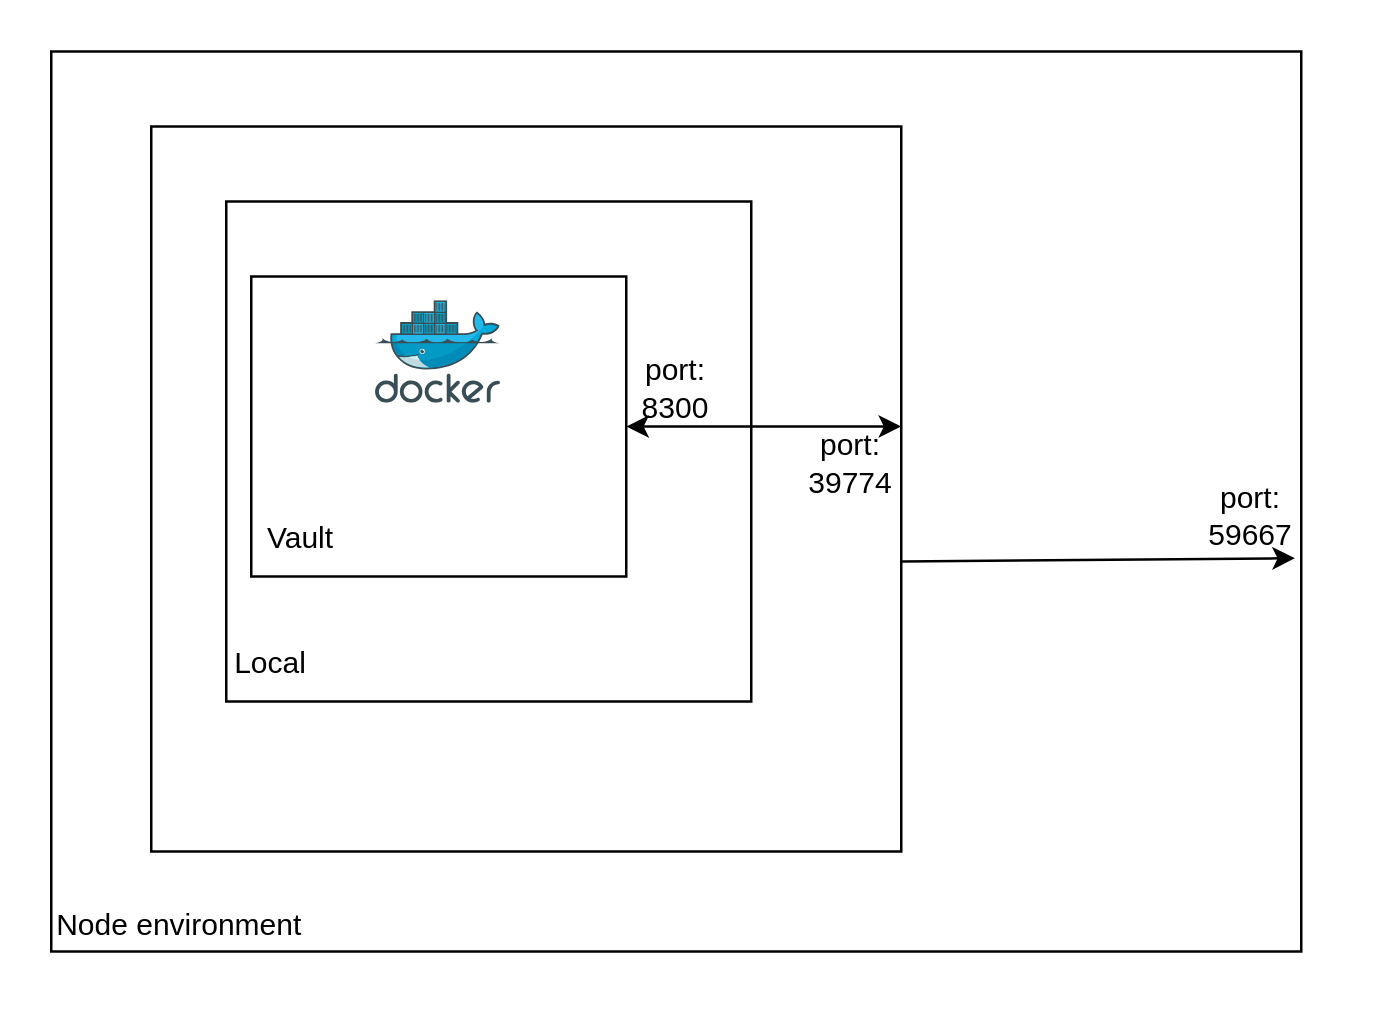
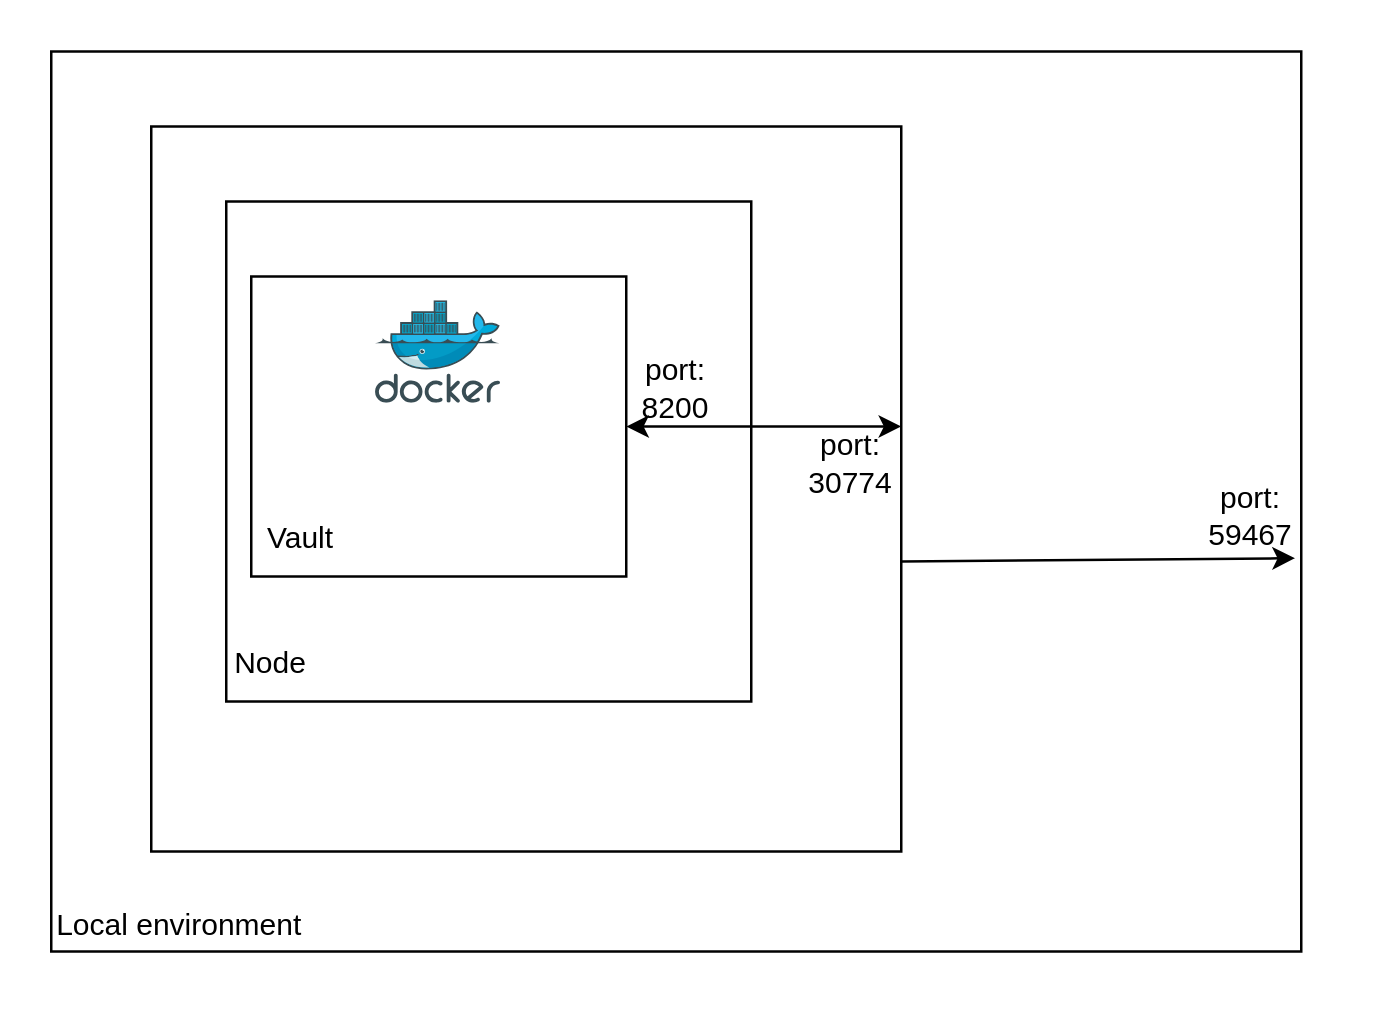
- <mxCell id="10" value="port: 8300" style="text;html=1;align=center;verticalAlign=middle;whiteSpace=wrap;rounded=0;" vertex="1" parent="1"><mxGeometry x="245" y="140" width="50" height="30" as="geometry" /></mxCell>
+ <mxCell id="10" value="port: 8200" style="text;html=1;align=center;verticalAlign=middle;whiteSpace=wrap;rounded=0;" vertex="1" parent="1"><mxGeometry x="245" y="140" width="50" height="30" as="geometry" /></mxCell>
- <mxCell id="12" value="port: 39774" style="text;html=1;align=center;verticalAlign=middle;whiteSpace=wrap;rounded=0;" vertex="1" parent="1"><mxGeometry x="310" y="170" width="60" height="30" as="geometry" /></mxCell>
+ <mxCell id="12" value="port: 30774" style="text;html=1;align=center;verticalAlign=middle;whiteSpace=wrap;rounded=0;" vertex="1" parent="1"><mxGeometry x="310" y="170" width="60" height="30" as="geometry" /></mxCell>
- <mxCell id="14" value="port: 59667" style="text;html=1;align=center;verticalAlign=middle;whiteSpace=wrap;rounded=0;" vertex="1" parent="1"><mxGeometry x="470" y="191" width="60" height="30" as="geometry" /></mxCell>
+ <mxCell id="14" value="port: 59467" style="text;html=1;align=center;verticalAlign=middle;whiteSpace=wrap;rounded=0;" vertex="1" parent="1"><mxGeometry x="470" y="191" width="60" height="30" as="geometry" /></mxCell>
- <mxCell id="8" value="Local" style="text;html=1;align=center;verticalAlign=middle;whiteSpace=wrap;rounded=0;" vertex="1" parent="1"><mxGeometry x="77.5" y="250" width="60" height="30" as="geometry" /></mxCell>
+ <mxCell id="8" value="Node" style="text;html=1;align=center;verticalAlign=middle;whiteSpace=wrap;rounded=0;" vertex="1" parent="1"><mxGeometry x="77.5" y="250" width="60" height="30" as="geometry" /></mxCell>
- <mxCell id="11" value="Node environment" style="text;html=1;align=center;verticalAlign=middle;whiteSpace=wrap;rounded=0;" vertex="1" parent="1"><mxGeometry x="20" y="355" width="102.5" height="30" as="geometry" /></mxCell>
+ <mxCell id="11" value="Local environment" style="text;html=1;align=center;verticalAlign=middle;whiteSpace=wrap;rounded=0;" vertex="1" parent="1"><mxGeometry x="20" y="355" width="102.5" height="30" as="geometry" /></mxCell>
